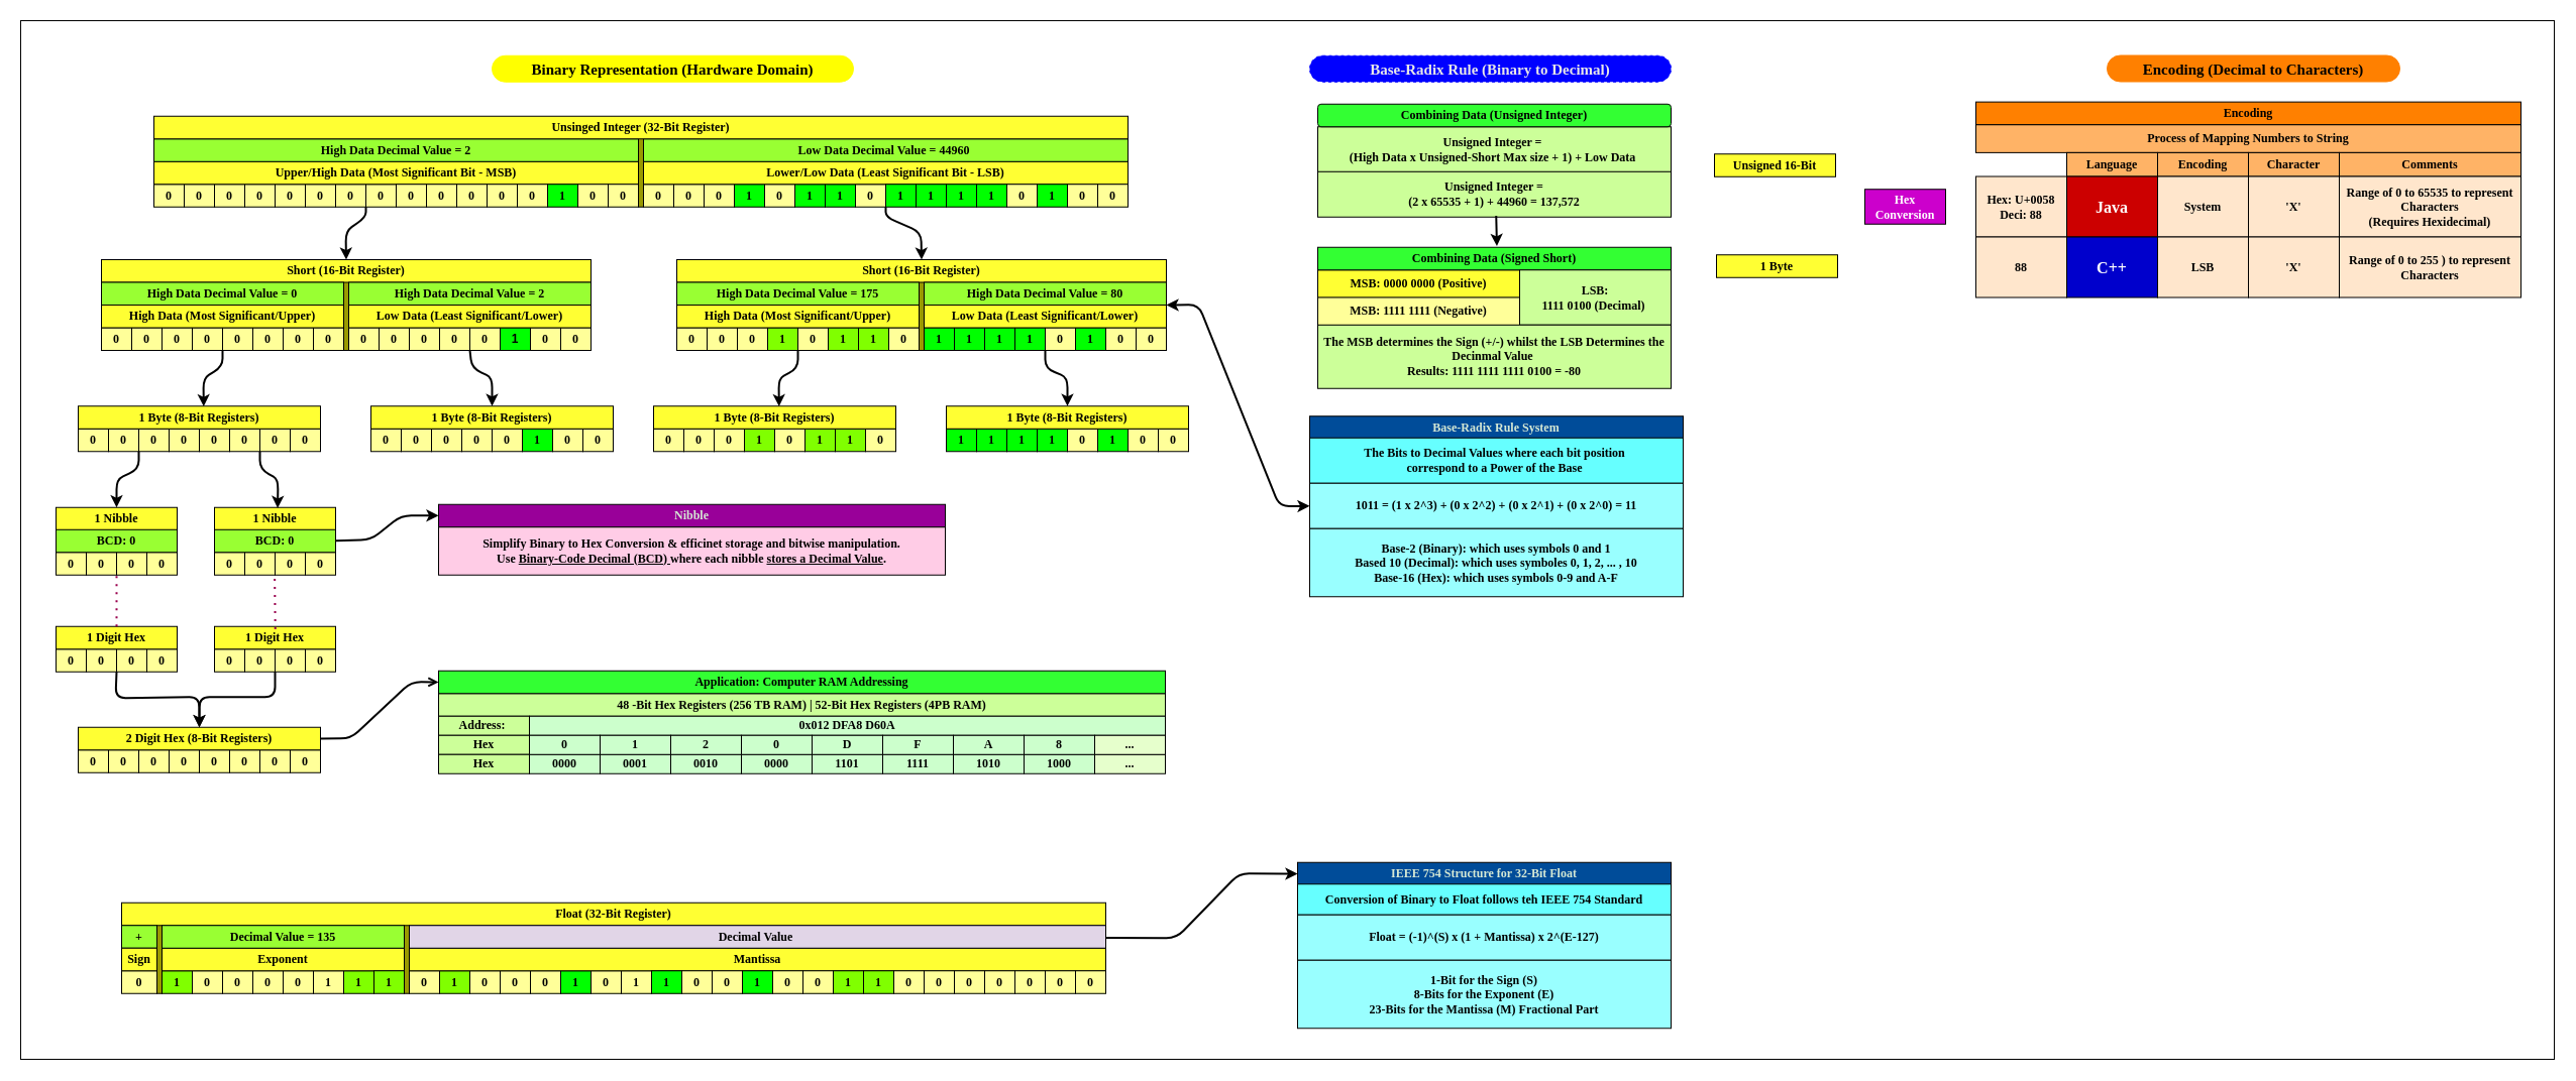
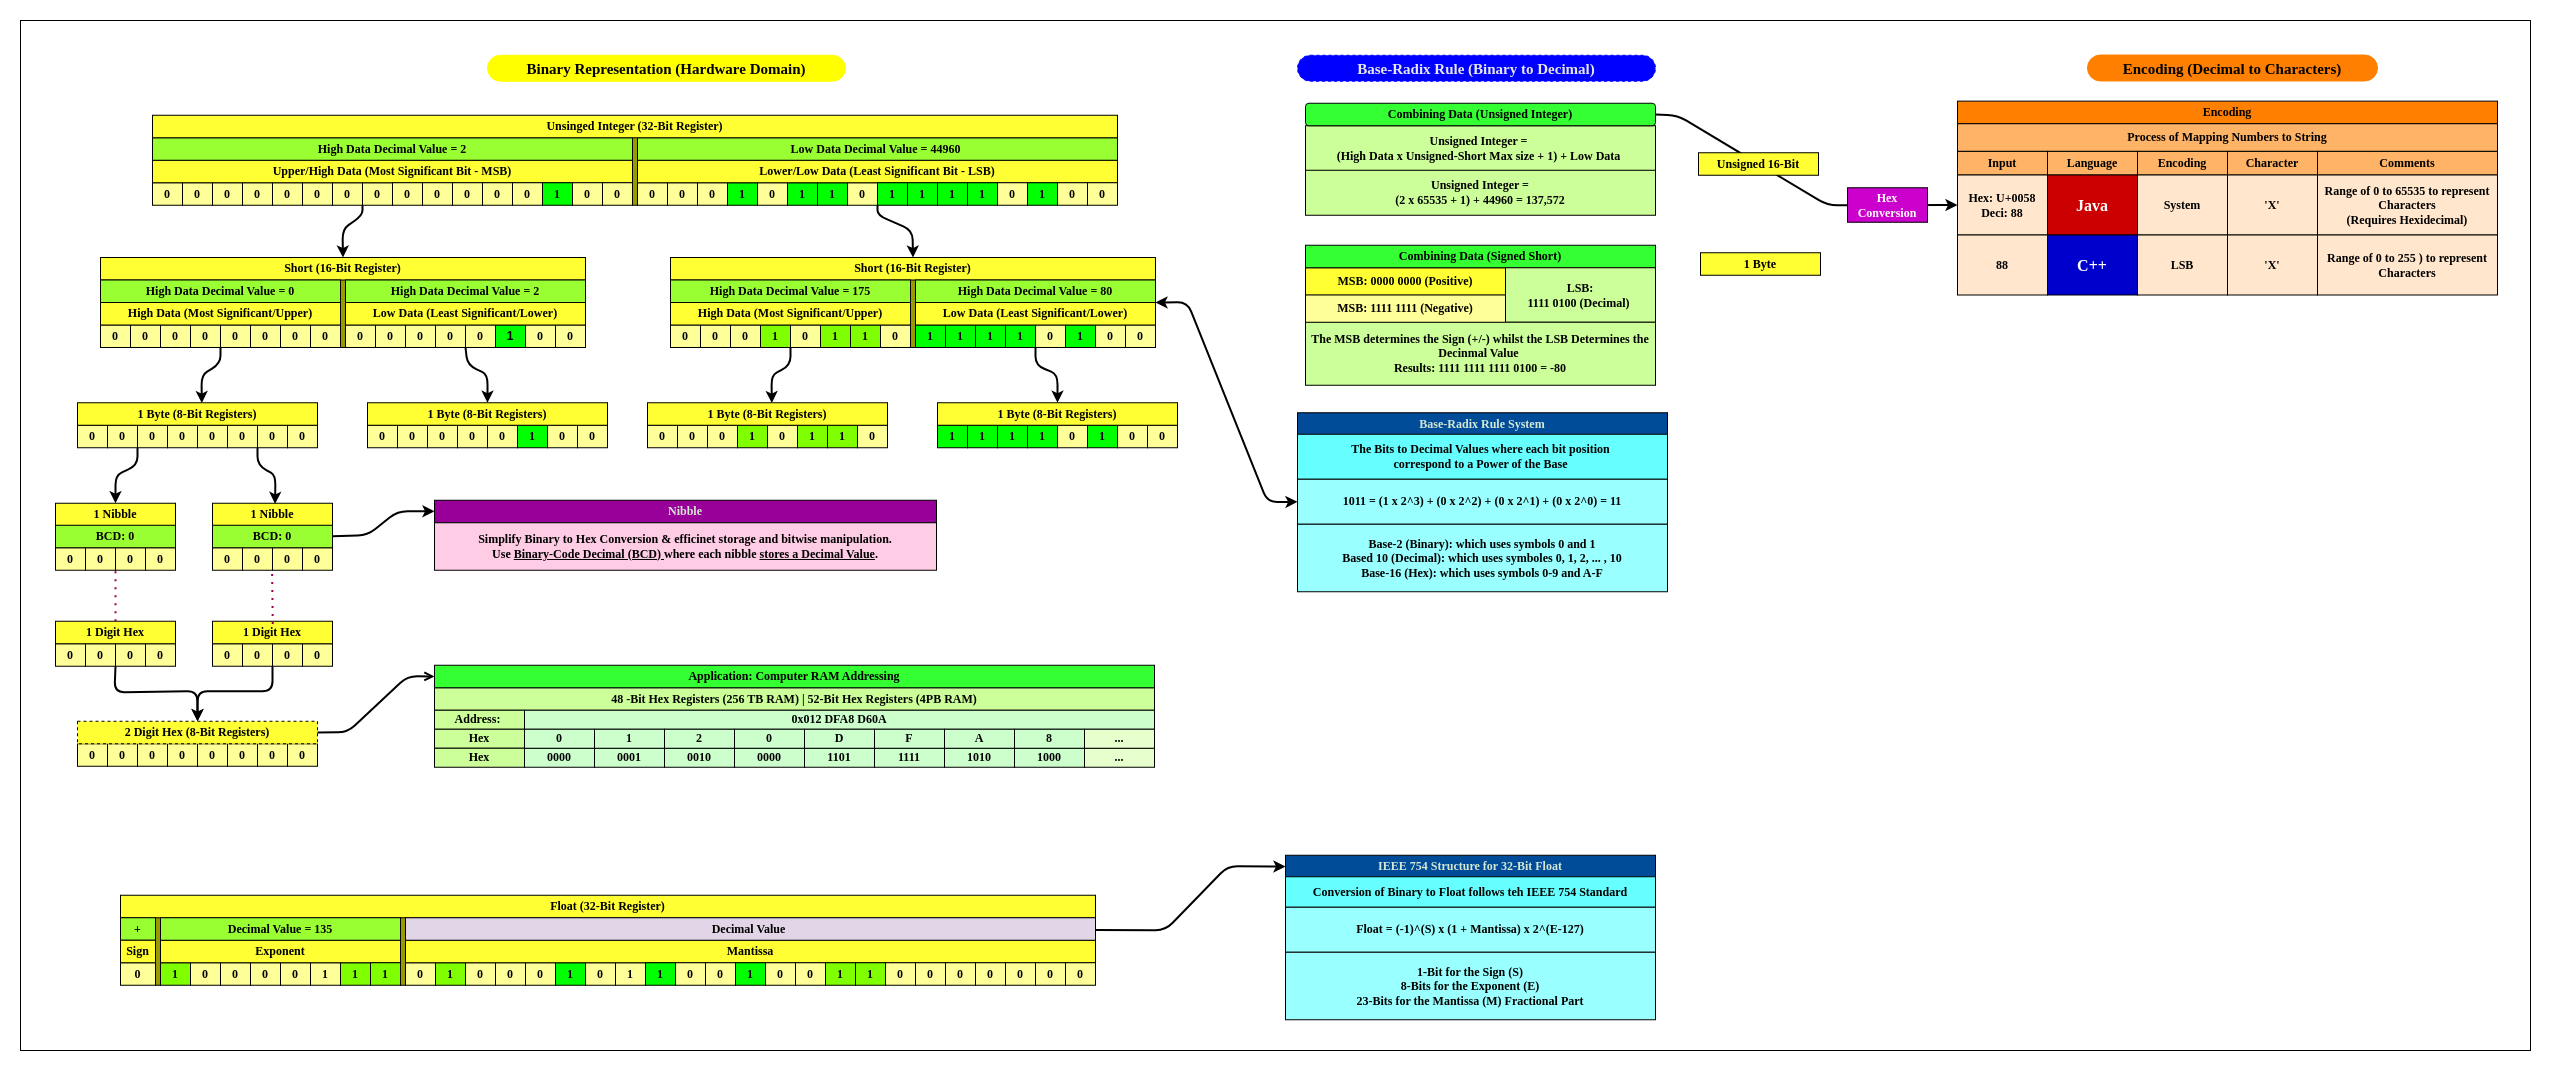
+ <mxCell id="227" value="" style="endArrow=classic;html=1;rounded=1;exitX=1;exitY=0.5;exitDx=0;exitDy=0;strokeWidth=2;entryX=0;entryY=0.5;entryDx=0;entryDy=0;curved=0;" edge="1" parent="1" source="163" target="226"><mxGeometry width="50" height="50" relative="1" as="geometry"><mxPoint x="1719" y="249.75" as="sourcePoint" /><mxPoint x="1907" y="214.75" as="targetPoint" /><Array as="points"><mxPoint x="1677" y="114.75" /><mxPoint x="1827" y="204.75" /></Array></mxGeometry></mxCell>
+ <mxCell id="225" value="&lt;font face=&quot;Comic Sans MS&quot;&gt;&lt;b&gt;Input&lt;/b&gt;&lt;/font&gt;" style="rounded=0;whiteSpace=wrap;html=1;fillColor=#FFB366;fontColor=#000000;strokeColor=#000000;" vertex="1" parent="1"><mxGeometry x="1957" y="150.88" width="90" height="23.62" as="geometry" /></mxCell>
- <mxCell id="210" value="" style="endArrow=classic;html=1;rounded=1;exitX=0.505;exitY=0.974;exitDx=0;exitDy=0;strokeWidth=2;entryX=0.507;entryY=-0.057;entryDx=0;entryDy=0;curved=0;entryPerimeter=0;exitPerimeter=0;" edge="1" parent="1" source="164" target="206"><mxGeometry width="50" height="50" relative="1" as="geometry"><mxPoint x="1033" y="366.75" as="sourcePoint" /><mxPoint x="1055" y="422.75" as="targetPoint" /><Array as="points"><mxPoint x="1482" y="224.75" /></Array></mxGeometry></mxCell>
- <mxCell id="73" value="&lt;font face=&quot;Comic Sans MS&quot;&gt;&lt;span&gt;2 Digit Hex (8-Bit Registers)&lt;/span&gt;&lt;/font&gt;" style="rounded=0;whiteSpace=wrap;html=1;fillColor=#FFFF33;fontColor=#000000;strokeColor=#000000;fontStyle=1" vertex="1" parent="1"><mxGeometry x="77" y="720.75" width="240" height="22.5" as="geometry" /></mxCell>
+ <mxCell id="73" value="&lt;font face=&quot;Comic Sans MS&quot;&gt;&lt;span&gt;2 Digit Hex (8-Bit Registers)&lt;/span&gt;&lt;/font&gt;" style="rounded=0;whiteSpace=wrap;html=1;fillColor=#FFFF33;fontColor=#000000;strokeColor=#000000;fontStyle=1;dashed=1;" vertex="1" parent="1"><mxGeometry x="77" y="720.75" width="240" height="22.5" as="geometry" /></mxCell>
